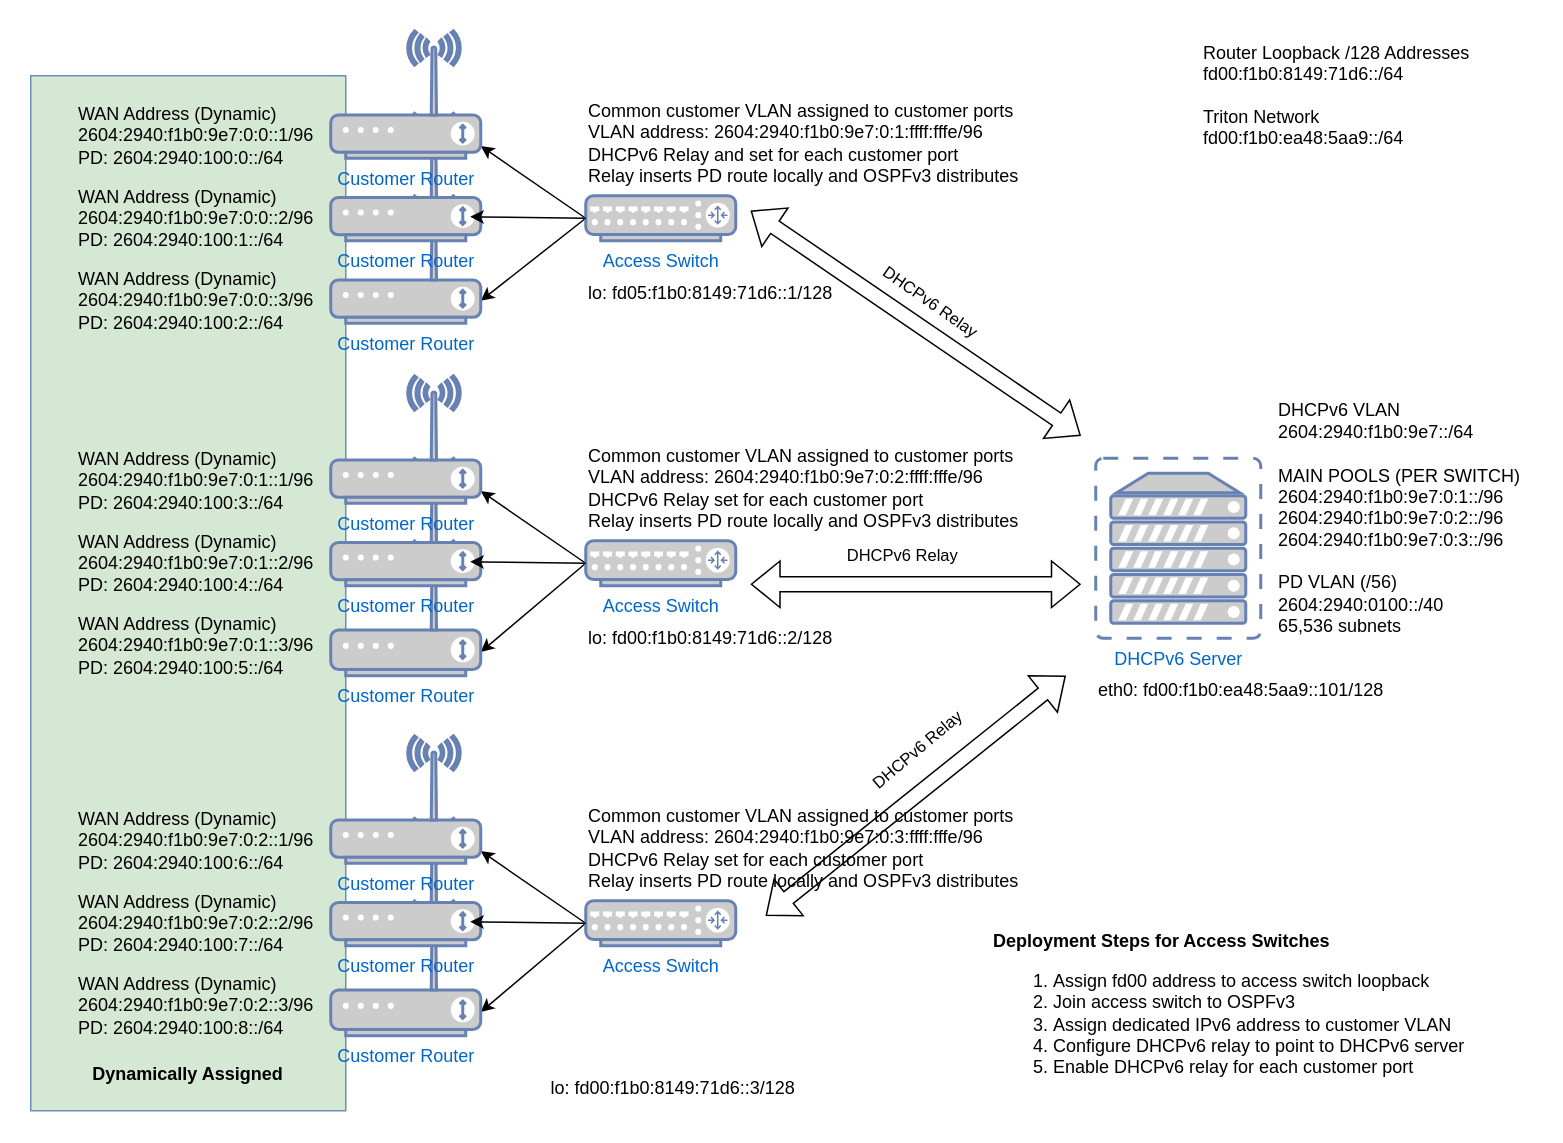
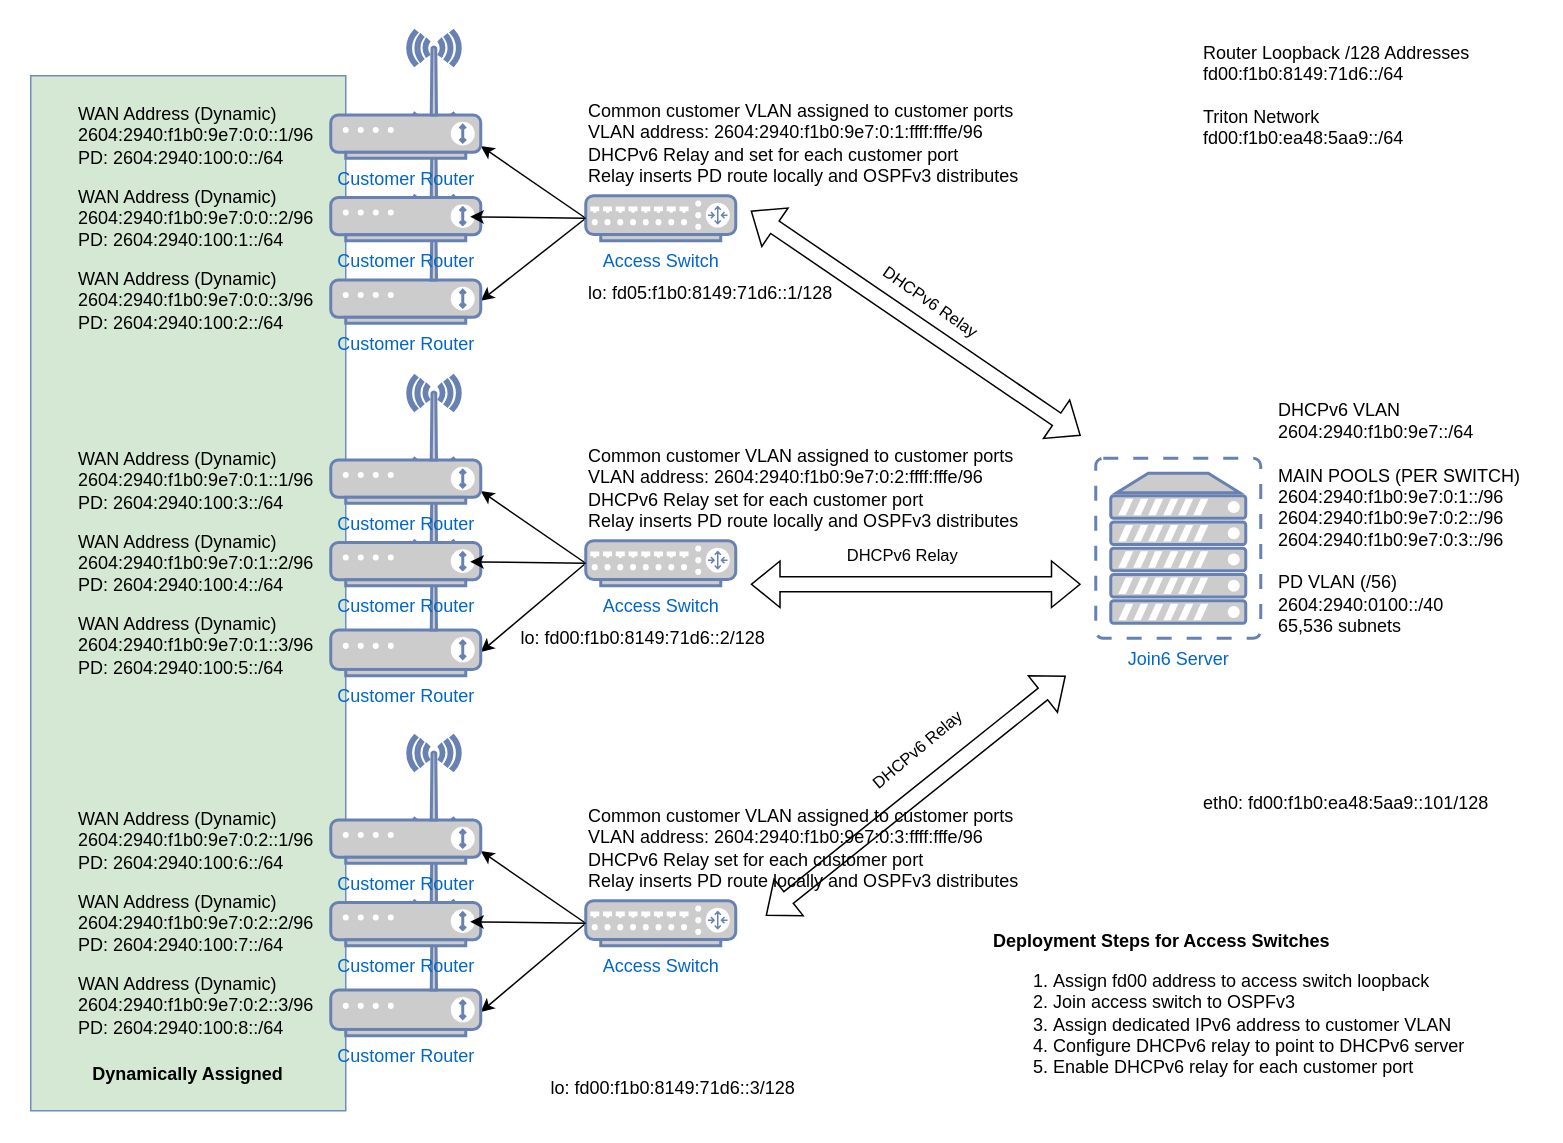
- <mxCell id="40" value="lo: fd00:f1b0:8149:71d6::2/128" style="text;strokeColor=none;align=left;fillColor=none;html=1;verticalAlign=middle;whiteSpace=wrap;rounded=0;" parent="1" vertex="1"><mxGeometry x="390" y="410" width="180" height="30" as="geometry" /></mxCell>
+ <mxCell id="40" value="lo: fd00:f1b0:8149:71d6::2/128" style="text;strokeColor=none;align=left;fillColor=none;html=1;verticalAlign=middle;whiteSpace=wrap;rounded=0;" parent="1" vertex="1"><mxGeometry x="345" y="410" width="180" height="30" as="geometry" /></mxCell>
- <mxCell id="3" value="DHCPv6 Server" style="fontColor=#0066CC;verticalAlign=top;verticalLabelPosition=bottom;labelPosition=center;align=center;html=1;outlineConnect=0;fillColor=#CCCCCC;strokeColor=#6881B3;gradientColor=none;gradientDirection=north;strokeWidth=2;shape=mxgraph.networks.virtual_server;" parent="1" vertex="1"><mxGeometry x="730" y="305" width="110" height="120" as="geometry" /></mxCell>
+ <mxCell id="3" value="Join6 Server" style="fontColor=#0066CC;verticalAlign=top;verticalLabelPosition=bottom;labelPosition=center;align=center;html=1;outlineConnect=0;fillColor=#CCCCCC;strokeColor=#6881B3;gradientColor=none;gradientDirection=north;strokeWidth=2;shape=mxgraph.networks.virtual_server;" parent="1" vertex="1"><mxGeometry x="730" y="305" width="110" height="120" as="geometry" /></mxCell>
- <mxCell id="38" value="eth0: fd00:f1b0:ea48:5aa9::101/128" style="text;strokeColor=none;align=left;fillColor=none;html=1;verticalAlign=middle;whiteSpace=wrap;rounded=0;" parent="1" vertex="1"><mxGeometry x="730" y="445" width="220" height="30" as="geometry" /></mxCell>
+ <mxCell id="38" value="eth0: fd00:f1b0:ea48:5aa9::101/128" style="text;strokeColor=none;align=left;fillColor=none;html=1;verticalAlign=middle;whiteSpace=wrap;rounded=0;" parent="1" vertex="1"><mxGeometry x="800" y="520" width="220" height="30" as="geometry" /></mxCell>
